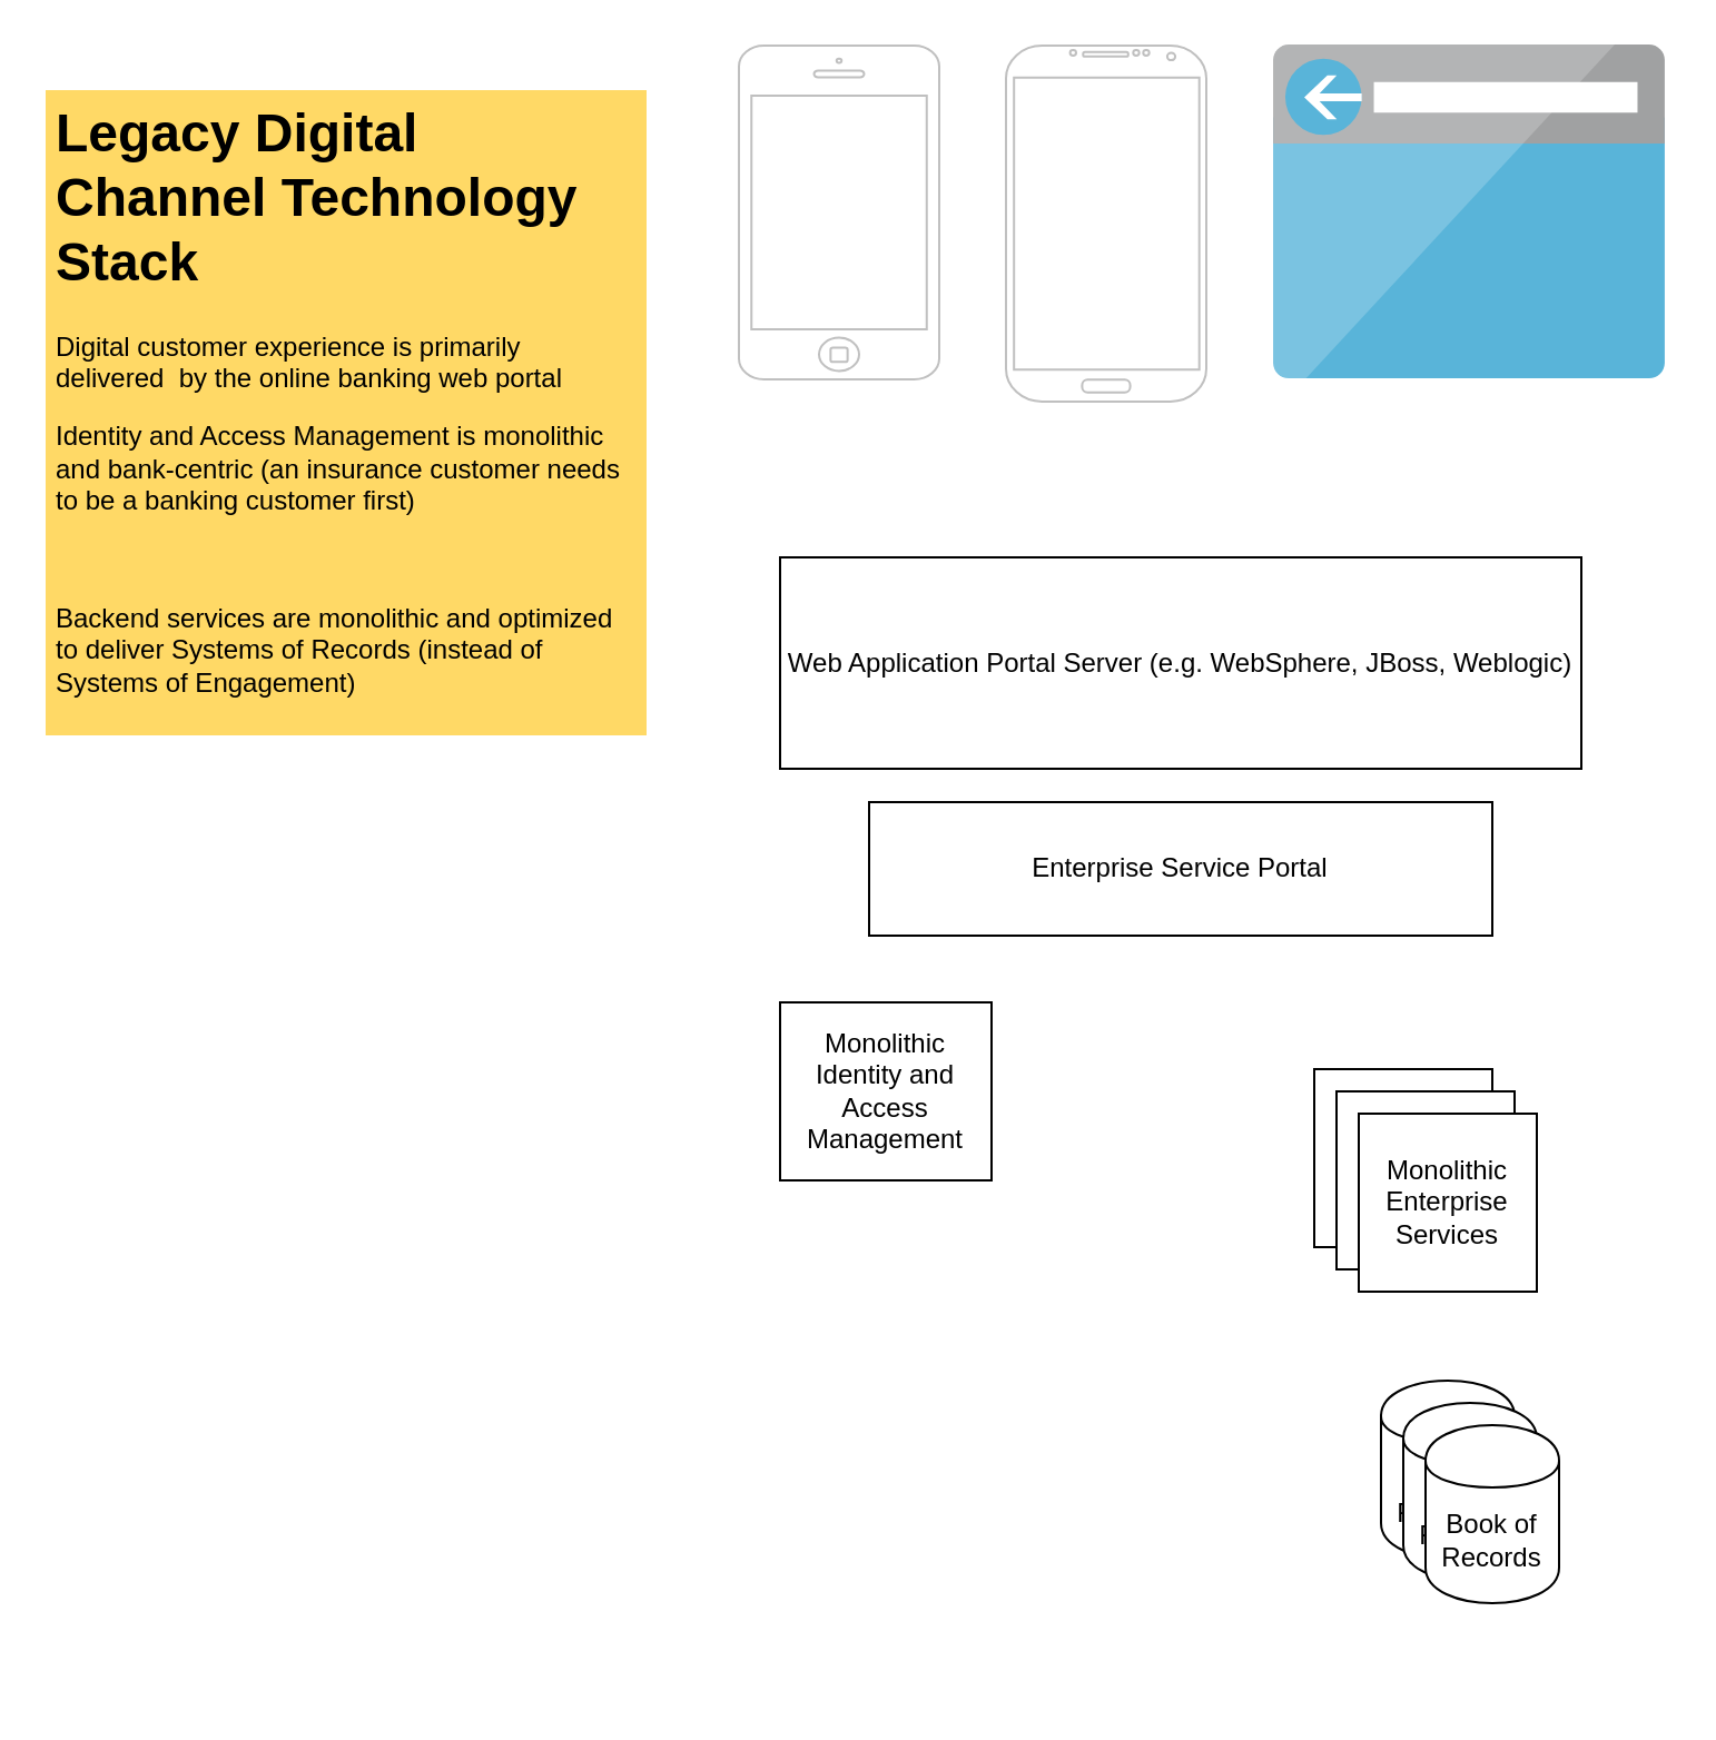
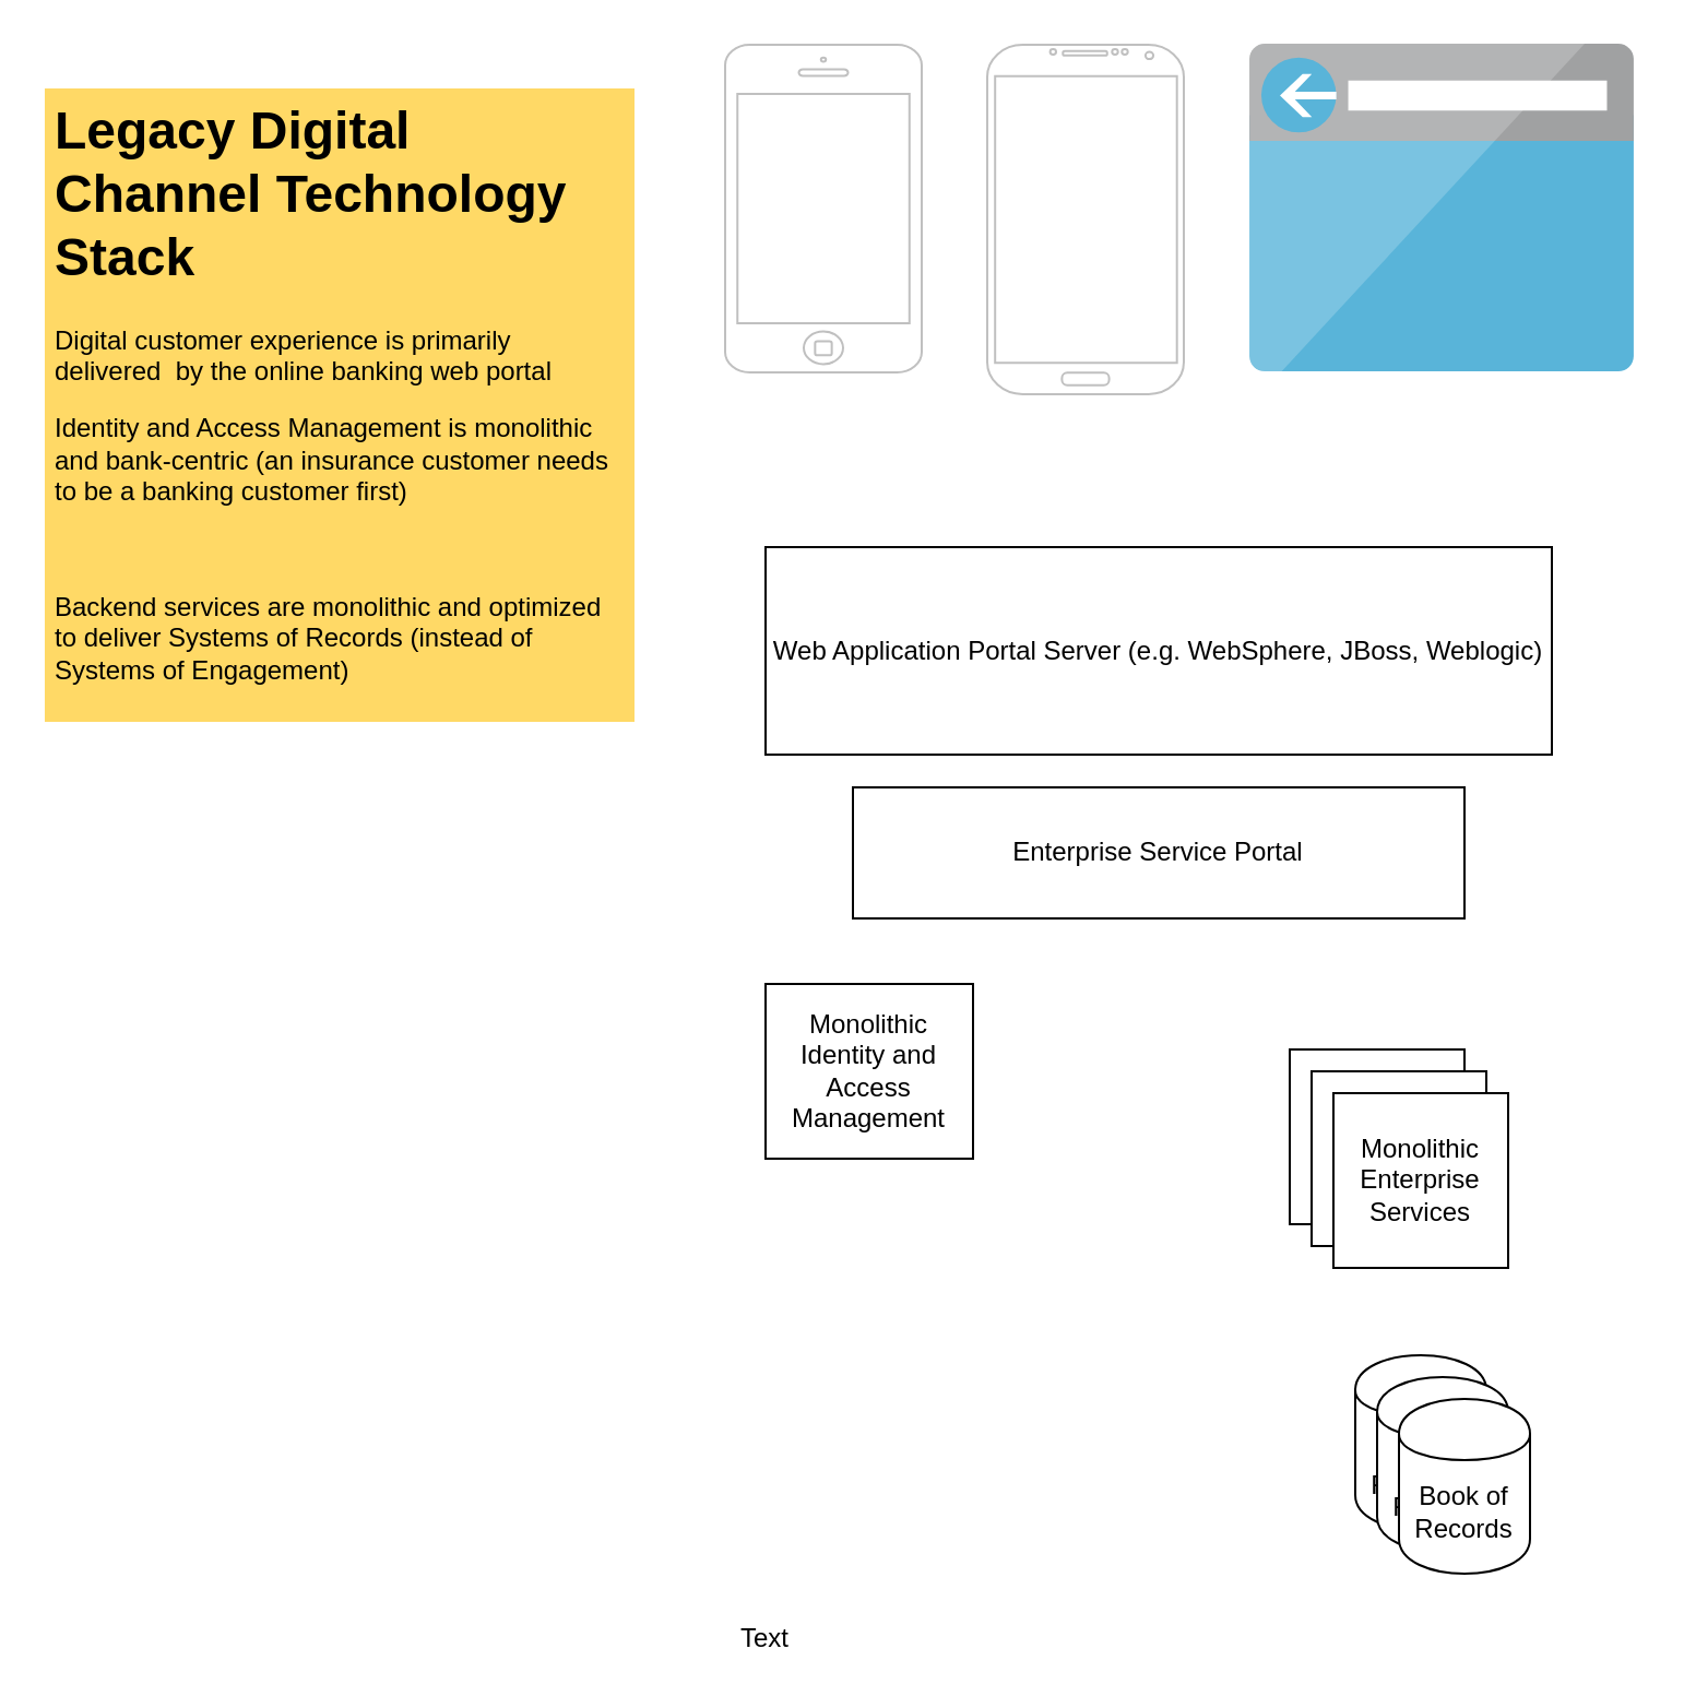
+ <mxCell id="14" value="Text" style="text;html=1;strokeColor=none;fillColor=none;align=center;verticalAlign=middle;whiteSpace=wrap;rounded=0;" vertex="1" parent="1"><mxGeometry x="330" y="740" width="40" height="20" as="geometry" /></mxCell>
